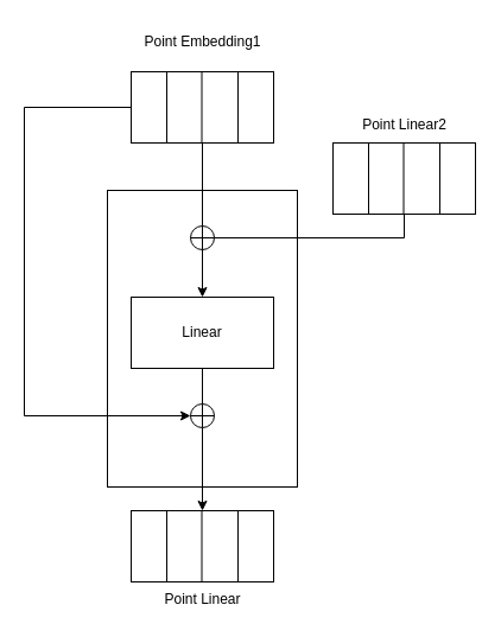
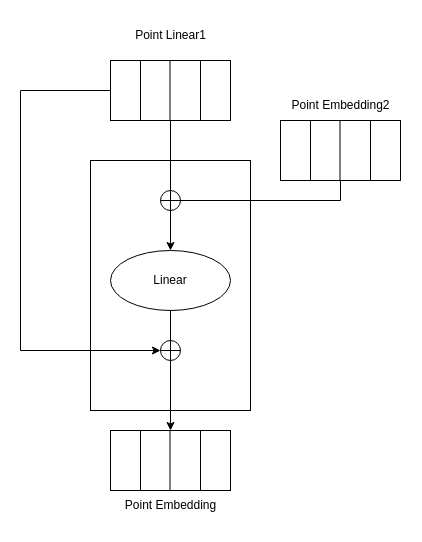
- <mxCell id="23" value="Point Embedding1" style="text;html=1;align=center;verticalAlign=middle;resizable=0;points=[];autosize=1;strokeColor=none;fillColor=none;" parent="1" vertex="1"><mxGeometry x="110" y="20" width="120" height="30" as="geometry" /></mxCell>
+ <mxCell id="23" value="Point Linear1" style="text;html=1;align=center;verticalAlign=middle;resizable=0;points=[];autosize=1;strokeColor=none;fillColor=none;" parent="1" vertex="1"><mxGeometry x="110" y="20" width="120" height="30" as="geometry" /></mxCell>
- <mxCell id="24" value="Point Linear2" style="text;html=1;align=center;verticalAlign=middle;resizable=0;points=[];autosize=1;strokeColor=none;fillColor=none;" parent="1" vertex="1"><mxGeometry x="280" y="90" width="120" height="30" as="geometry" /></mxCell>
+ <mxCell id="24" value="Point Embedding2" style="text;html=1;align=center;verticalAlign=middle;resizable=0;points=[];autosize=1;strokeColor=none;fillColor=none;" parent="1" vertex="1"><mxGeometry x="280" y="90" width="120" height="30" as="geometry" /></mxCell>
- <mxCell id="7" value="Linear" style="rounded=0;whiteSpace=wrap;html=1;" parent="1" vertex="1"><mxGeometry x="110" y="250" width="120" height="60" as="geometry" /></mxCell>
+ <mxCell id="7" value="Linear" style="ellipse;whiteSpace=wrap;html=1;" parent="1" vertex="1"><mxGeometry x="110" y="250" width="120" height="60" as="geometry" /></mxCell>
- <mxCell id="25" value="Point Linear" style="text;html=1;align=center;verticalAlign=middle;resizable=0;points=[];autosize=1;strokeColor=none;fillColor=none;" parent="1" vertex="1"><mxGeometry x="115" y="490" width="110" height="30" as="geometry" /></mxCell>
+ <mxCell id="25" value="Point Embedding" style="text;html=1;align=center;verticalAlign=middle;resizable=0;points=[];autosize=1;strokeColor=none;fillColor=none;" parent="1" vertex="1"><mxGeometry x="115" y="490" width="110" height="30" as="geometry" /></mxCell>
